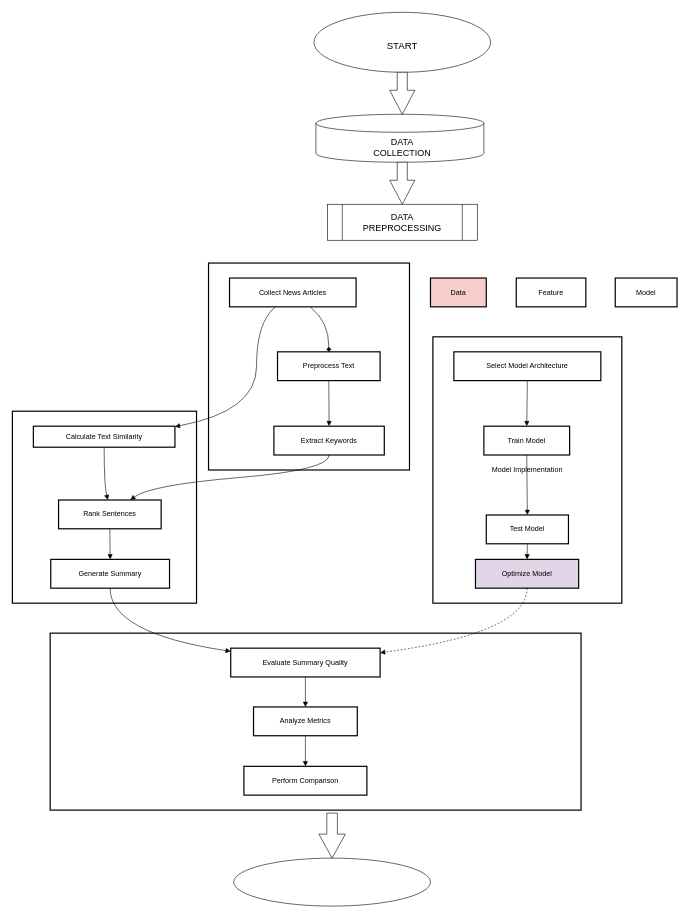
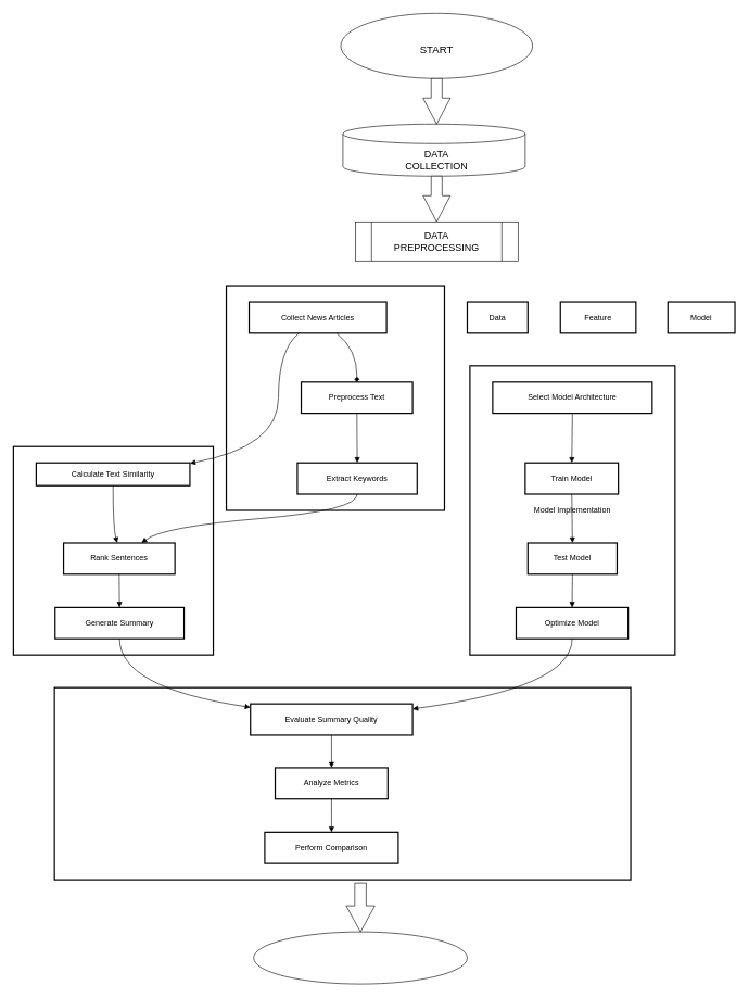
- <mxCell id="19" value="Data" style="whiteSpace=wrap;strokeWidth=2;fillColor=#f8cecc;" parent="1" vertex="1"><mxGeometry x="717" y="463" width="93" height="48" as="geometry" /></mxCell>
+ <mxCell id="19" value="Data" style="whiteSpace=wrap;strokeWidth=2;" parent="1" vertex="1"><mxGeometry x="717" y="463" width="93" height="48" as="geometry" /></mxCell>
- <mxCell id="14" value="Test Model" style="whiteSpace=wrap;strokeWidth=2;" parent="1" vertex="1"><mxGeometry x="810" y="858" width="137" height="48" as="geometry" /></mxCell>
+ <mxCell id="14" value="Test Model" style="whiteSpace=wrap;strokeWidth=2;" parent="1" vertex="1"><mxGeometry x="810" y="833" width="137" height="48" as="geometry" /></mxCell>
- <mxCell id="15" value="Optimize Model" style="whiteSpace=wrap;strokeWidth=2;fillColor=#e1d5e7;" parent="1" vertex="1"><mxGeometry x="792" y="932" width="172" height="48" as="geometry" /></mxCell>
+ <mxCell id="15" value="Optimize Model" style="whiteSpace=wrap;strokeWidth=2;" parent="1" vertex="1"><mxGeometry x="792" y="932" width="172" height="48" as="geometry" /></mxCell>
- <mxCell id="34" value="" style="curved=1;startArrow=none;endArrow=block;exitX=0.5;exitY=1;entryX=1;entryY=0.16;dashed=1;" parent="1" source="15" target="16" edge="1"><mxGeometry relative="1" as="geometry"><Array as="points"><mxPoint x="878" y="1055" /></Array></mxGeometry></mxCell>
+ <mxCell id="34" value="" style="curved=1;startArrow=none;endArrow=block;exitX=0.5;exitY=1;entryX=1;entryY=0.16;" parent="1" source="15" target="16" edge="1"><mxGeometry relative="1" as="geometry"><Array as="points"><mxPoint x="878" y="1055" /></Array></mxGeometry></mxCell>
